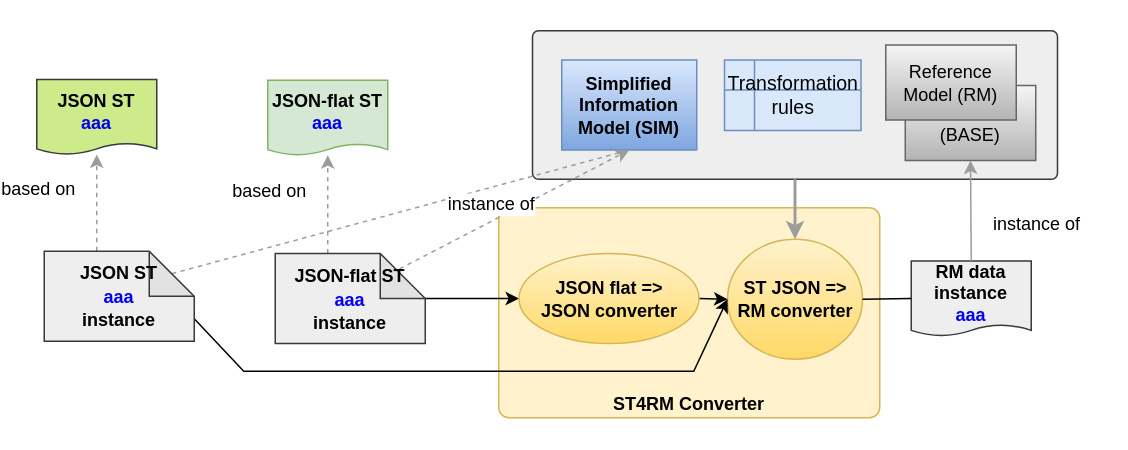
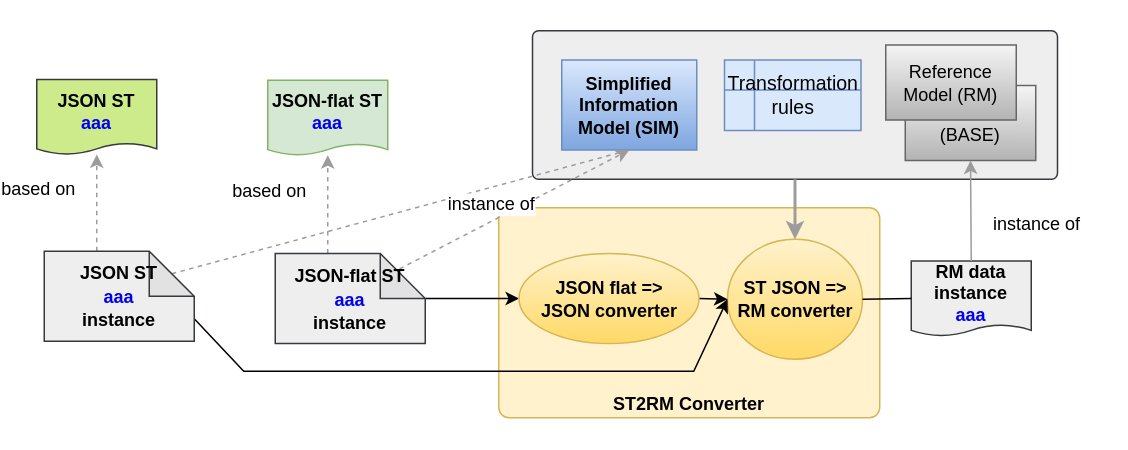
- <mxCell id="3" value="&lt;span style=&quot;font-weight: 700 ; white-space: normal&quot;&gt;ST4RM Converter&lt;/span&gt;" style="rounded=1;whiteSpace=wrap;html=1;arcSize=5;fillColor=#fff2cc;strokeColor=#d6b656;verticalAlign=bottom;" parent="1" vertex="1"><mxGeometry x="328" y="138" width="254" height="140" as="geometry" /></mxCell>
+ <mxCell id="3" value="&lt;span style=&quot;font-weight: 700 ; white-space: normal&quot;&gt;ST2RM Converter&lt;/span&gt;" style="rounded=1;whiteSpace=wrap;html=1;arcSize=5;fillColor=#fff2cc;strokeColor=#d6b656;verticalAlign=bottom;" parent="1" vertex="1"><mxGeometry x="328" y="138" width="254" height="140" as="geometry" /></mxCell>
